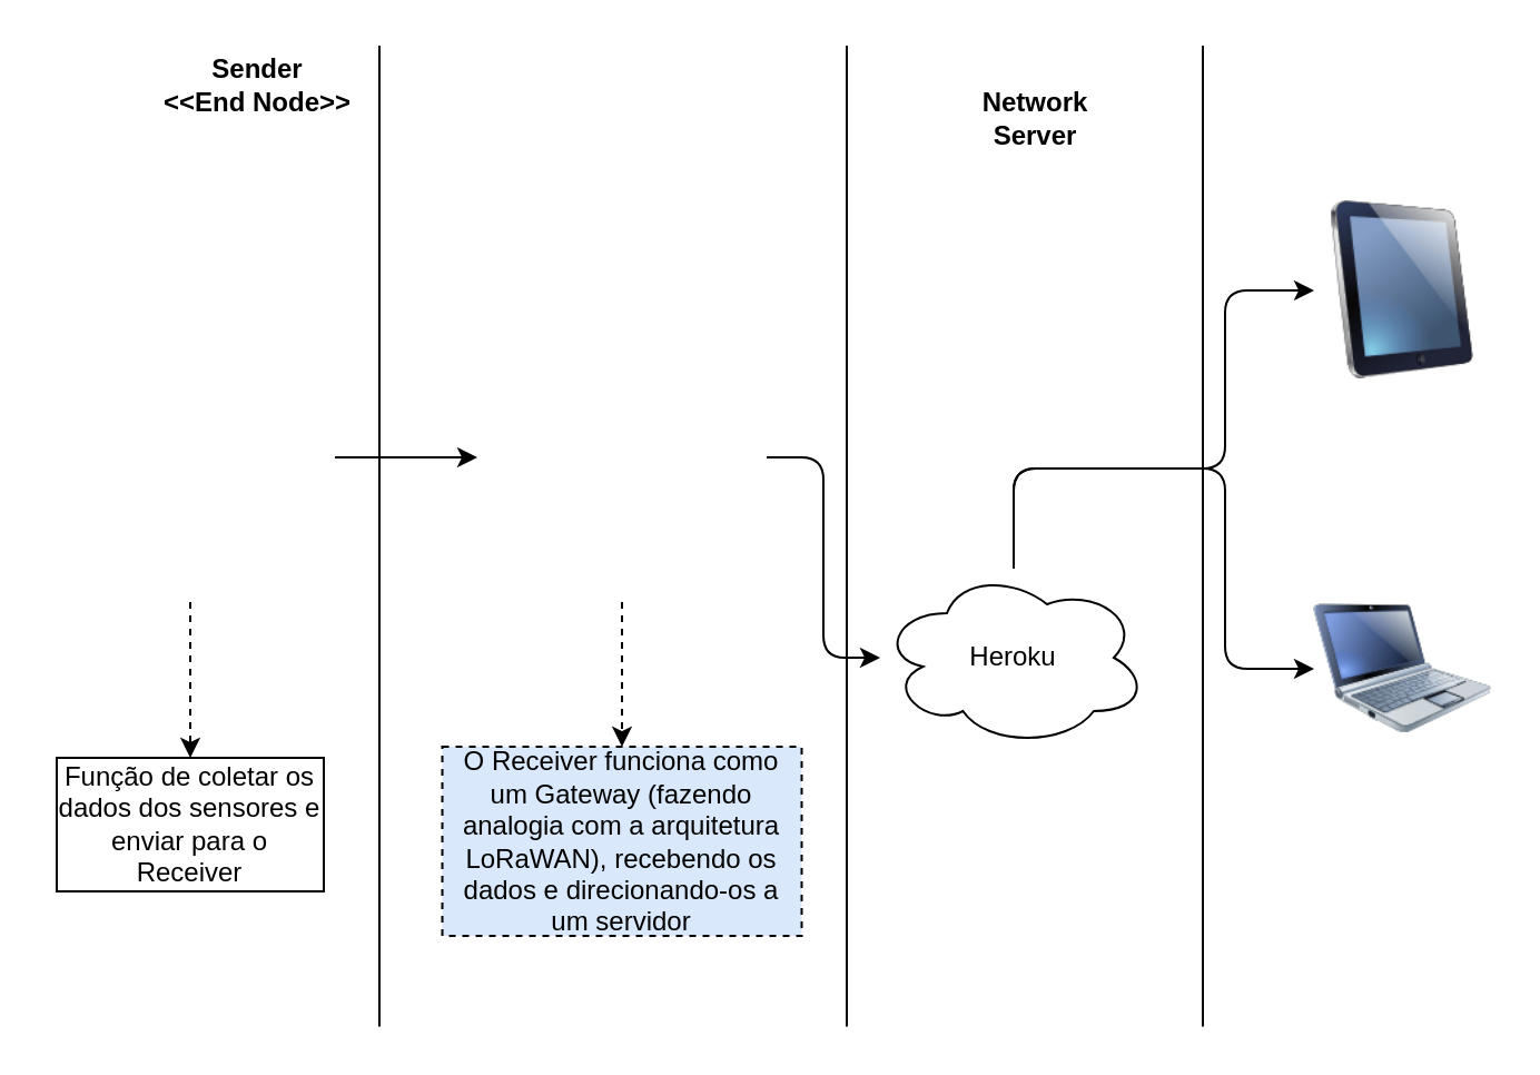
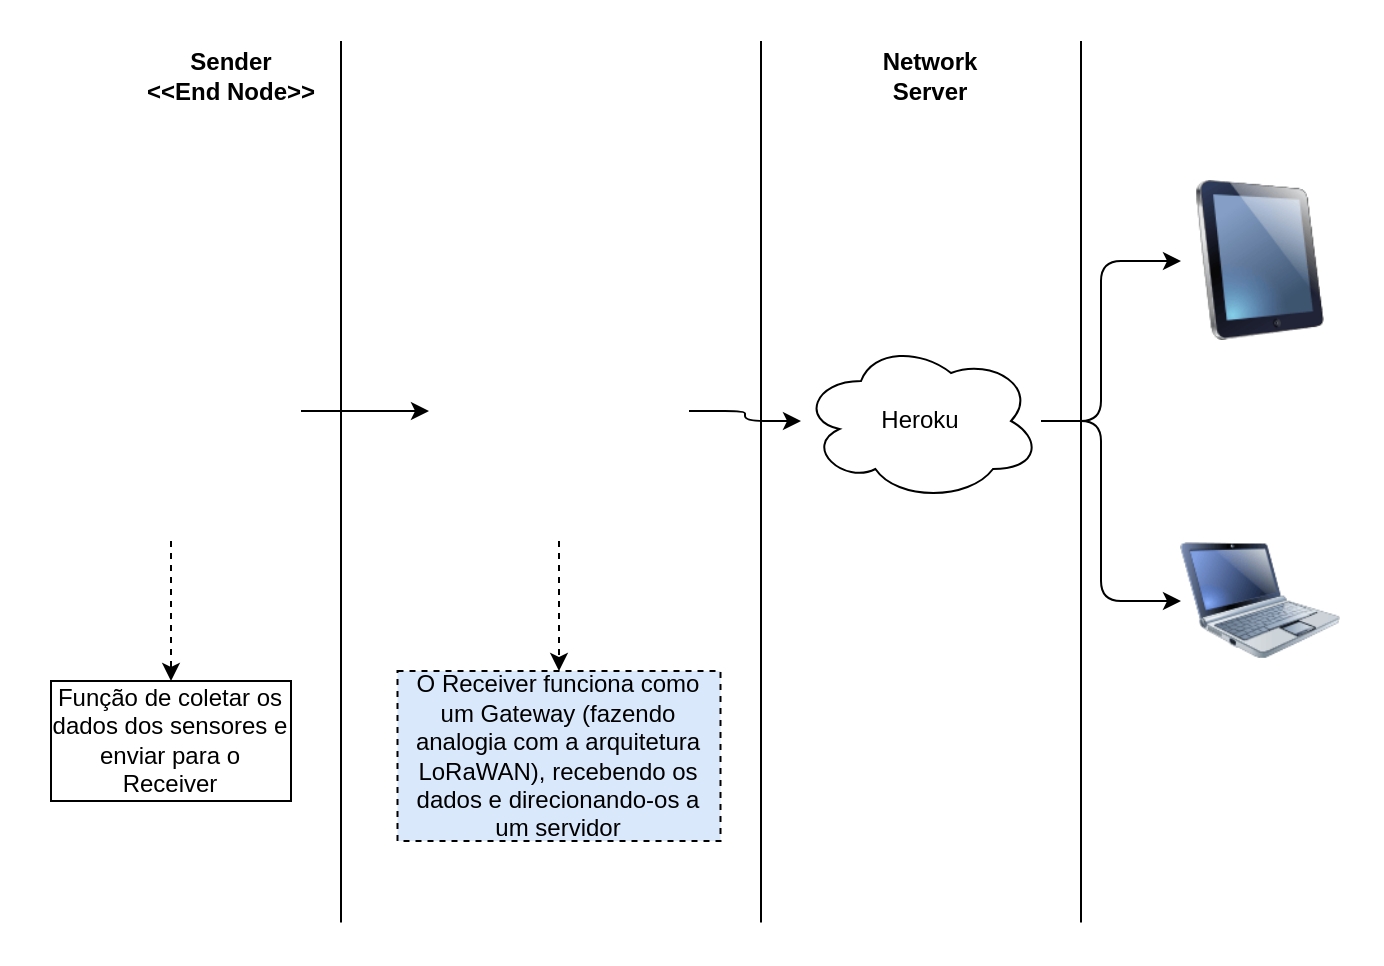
- <mxCell id="20" value="&lt;b&gt;Network Server&lt;br&gt;&lt;/b&gt;" style="text;html=1;strokeColor=none;fillColor=none;align=center;verticalAlign=middle;whiteSpace=wrap;rounded=0;" vertex="1" parent="1"><mxGeometry x="420" y="38" width="90" height="30" as="geometry" /></mxCell>
+ <mxCell id="20" value="&lt;b&gt;Network Server&lt;br&gt;&lt;/b&gt;" style="text;html=1;strokeColor=none;fillColor=none;align=center;verticalAlign=middle;whiteSpace=wrap;rounded=0;" vertex="1" parent="1"><mxGeometry x="420" y="23" width="90" height="30" as="geometry" /></mxCell>
- <mxCell id="10" value="Heroku" style="ellipse;shape=cloud;whiteSpace=wrap;html=1;" vertex="1" parent="1"><mxGeometry x="395" y="255" width="120" height="80" as="geometry" /></mxCell>
+ <mxCell id="10" value="Heroku" style="ellipse;shape=cloud;whiteSpace=wrap;html=1;" vertex="1" parent="1"><mxGeometry x="400" y="170" width="120" height="80" as="geometry" /></mxCell>
